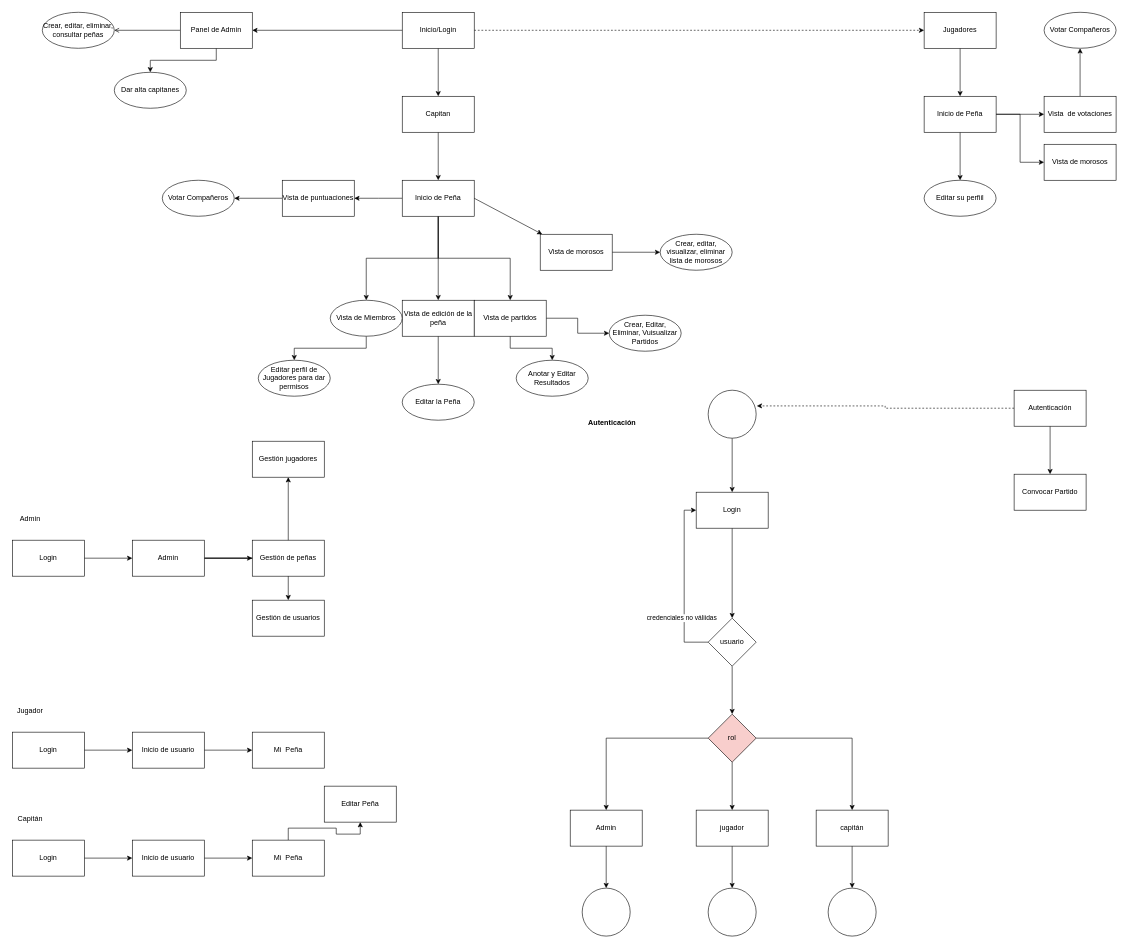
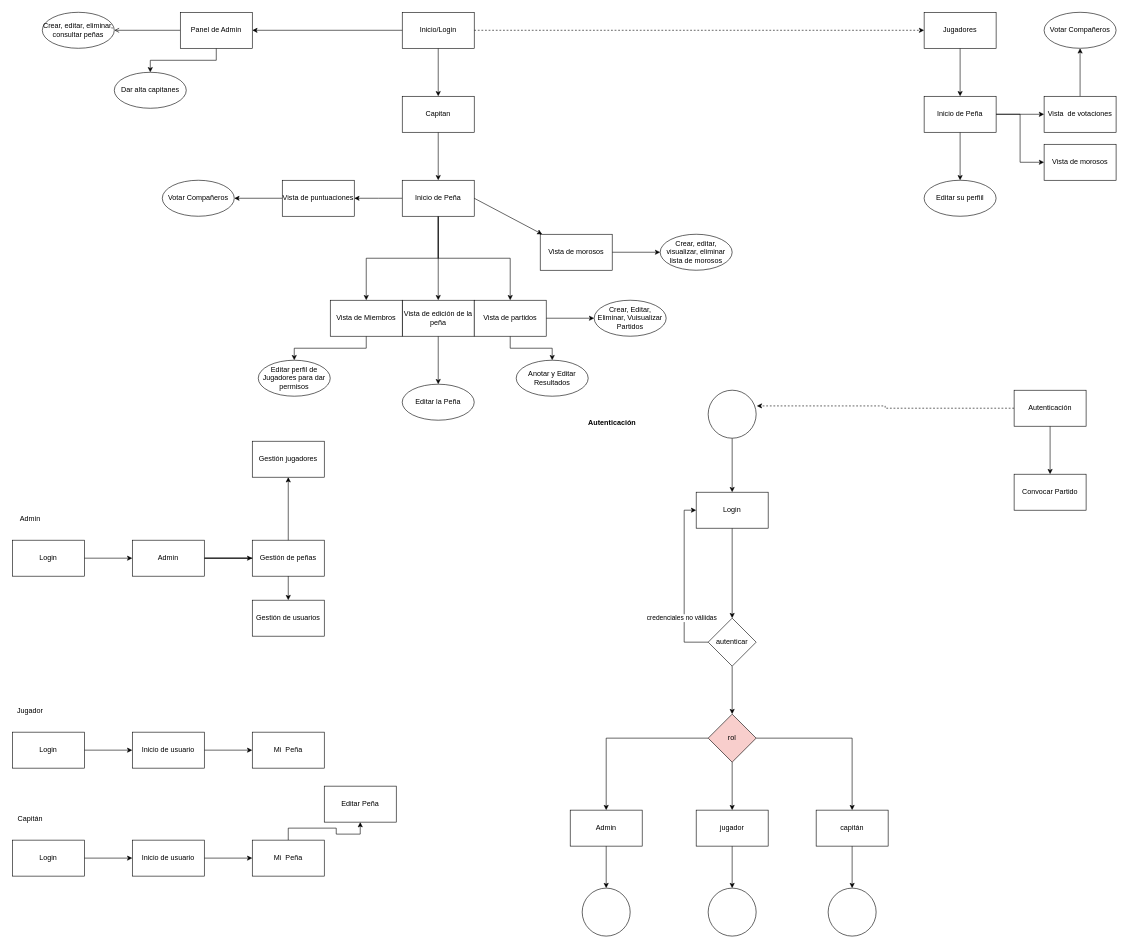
- <mxCell id="23" value="Vista de Miembros" style="ellipse;whiteSpace=wrap;html=1;" parent="1" vertex="1"><mxGeometry x="550" y="500" width="120" height="60" as="geometry" /></mxCell>
+ <mxCell id="23" value="Vista de Miembros" style="rounded=0;whiteSpace=wrap;html=1;" parent="1" vertex="1"><mxGeometry x="550" y="500" width="120" height="60" as="geometry" /></mxCell>
- <mxCell id="32" value="Crear, Editar, Eliminar, Vuisualizar Partidos" style="ellipse;whiteSpace=wrap;html=1;rounded=0;" parent="1" vertex="1"><mxGeometry x="1015" y="525" width="120" height="60" as="geometry" /></mxCell>
+ <mxCell id="32" value="Crear, Editar, Eliminar, Vuisualizar Partidos" style="ellipse;whiteSpace=wrap;html=1;rounded=0;" parent="1" vertex="1"><mxGeometry x="990" y="500" width="120" height="60" as="geometry" /></mxCell>
- <mxCell id="74" value="usuario" style="rhombus;whiteSpace=wrap;html=1;" vertex="1" parent="1"><mxGeometry x="1180" y="1030" width="80" height="80" as="geometry" /></mxCell>
+ <mxCell id="74" value="autenticar" style="rhombus;whiteSpace=wrap;html=1;" vertex="1" parent="1"><mxGeometry x="1180" y="1030" width="80" height="80" as="geometry" /></mxCell>
